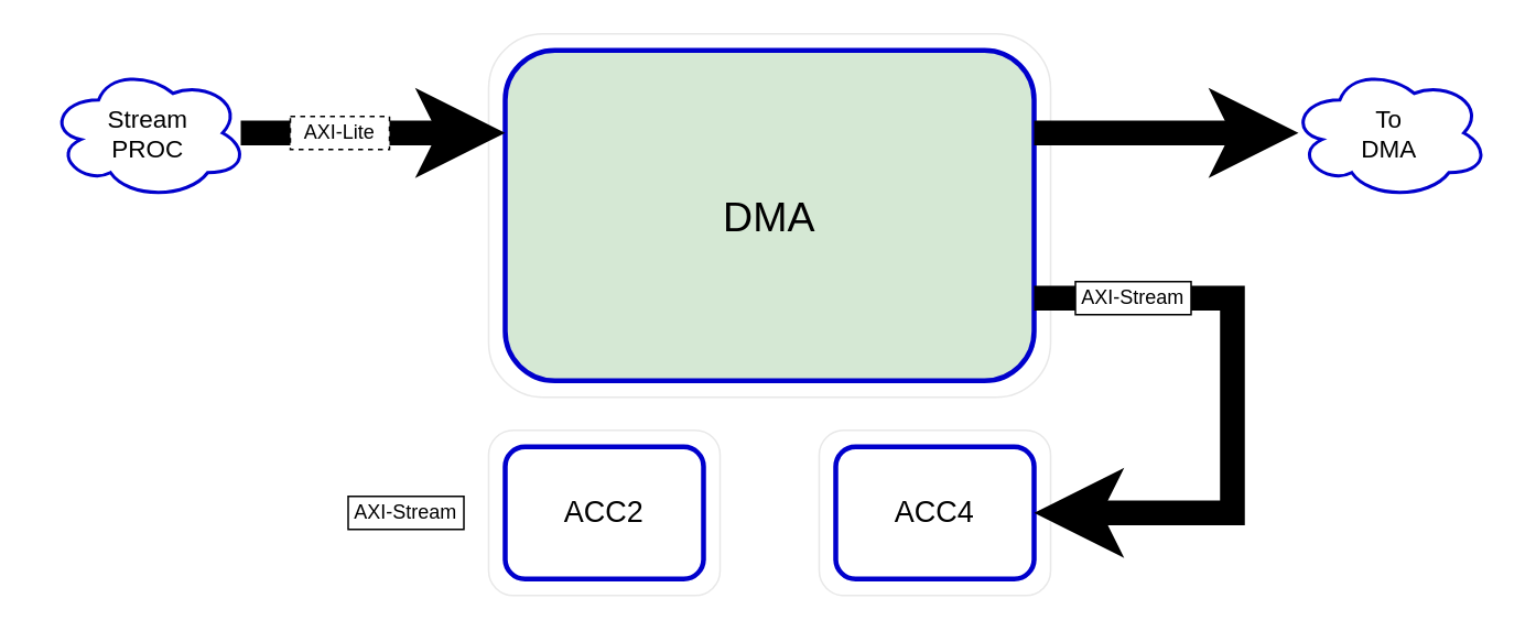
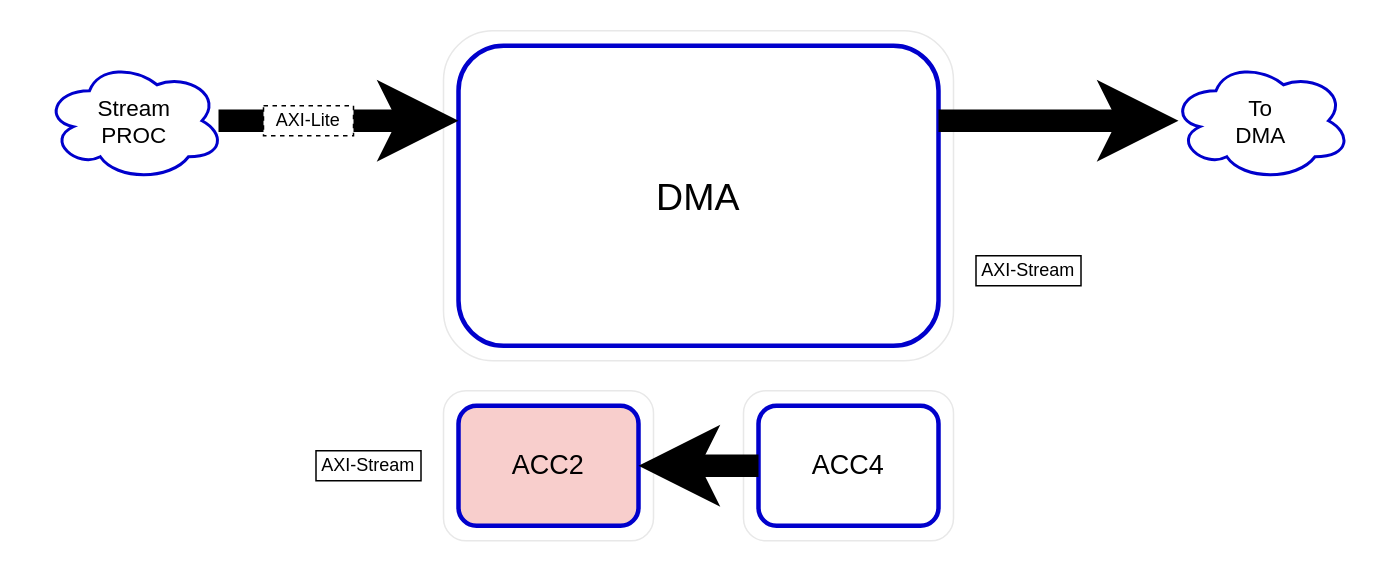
- <mxCell id="14" value="&lt;font style=&quot;font-size: 25px;&quot;&gt;DMA&lt;/font&gt;" style="rounded=1;whiteSpace=wrap;html=1;strokeColor=#0000CC;strokeWidth=3;fillColor=#d5e8d4;" parent="1" vertex="1"><mxGeometry x="305" y="30" width="320" height="200" as="geometry" /></mxCell>
+ <mxCell id="14" value="&lt;font style=&quot;font-size: 25px;&quot;&gt;DMA&lt;/font&gt;" style="rounded=1;whiteSpace=wrap;html=1;strokeColor=#0000CC;strokeWidth=3;" parent="1" vertex="1"><mxGeometry x="305" y="30" width="320" height="200" as="geometry" /></mxCell>
- <mxCell id="15" value="&lt;font style=&quot;font-size: 18px;&quot;&gt;ACC2&lt;/font&gt;" style="rounded=1;whiteSpace=wrap;html=1;strokeColor=#0000CC;strokeWidth=3;" parent="1" vertex="1"><mxGeometry x="305" y="270" width="120" height="80" as="geometry" /></mxCell>
+ <mxCell id="15" value="&lt;font style=&quot;font-size: 18px;&quot;&gt;ACC2&lt;/font&gt;" style="rounded=1;whiteSpace=wrap;html=1;strokeColor=#0000CC;strokeWidth=3;fillColor=#f8cecc;" parent="1" vertex="1"><mxGeometry x="305" y="270" width="120" height="80" as="geometry" /></mxCell>
+ <mxCell id="18" value="" style="endArrow=classic;html=1;rounded=0;exitX=0;exitY=0.5;exitDx=0;exitDy=0;entryX=1;entryY=0.5;entryDx=0;entryDy=0;strokeWidth=15;" parent="1" source="16" target="15" edge="1"><mxGeometry width="50" height="50" relative="1" as="geometry"><mxPoint x="425" y="370" as="sourcePoint" /><mxPoint x="475" y="320" as="targetPoint" /></mxGeometry></mxCell>
- <mxCell id="17" value="" style="endArrow=classic;html=1;rounded=0;exitX=1;exitY=0.75;exitDx=0;exitDy=0;entryX=1;entryY=0.5;entryDx=0;entryDy=0;strokeWidth=15;" parent="1" source="14" target="16" edge="1"><mxGeometry width="50" height="50" relative="1" as="geometry"><mxPoint x="425" y="370" as="sourcePoint" /><mxPoint x="475" y="320" as="targetPoint" /><Array as="points"><mxPoint x="745" y="180" /><mxPoint x="745" y="310" /></Array></mxGeometry></mxCell>
